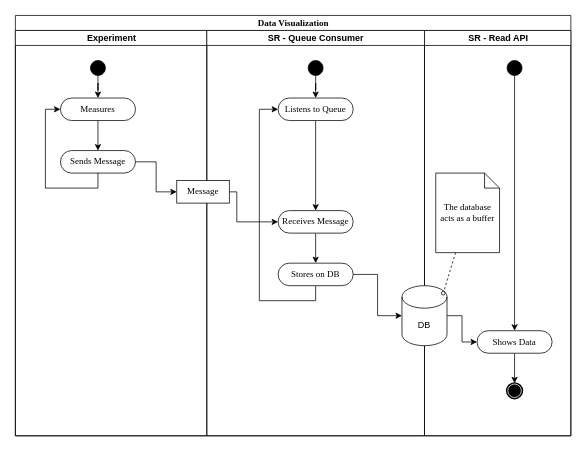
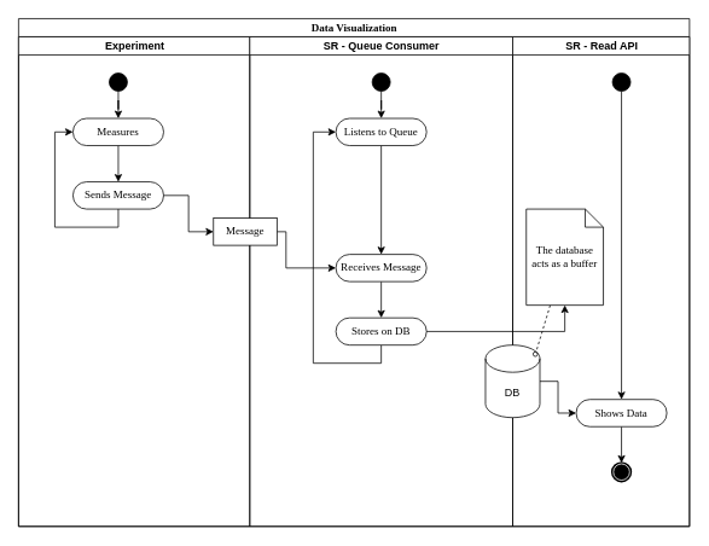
- <mxCell id="32" style="edgeStyle=orthogonalEdgeStyle;rounded=0;orthogonalLoop=1;jettySize=auto;html=1;entryX=0;entryY=0.5;entryDx=0;entryDy=0;entryPerimeter=0;" edge="1" parent="2" source="20" target="24"><mxGeometry relative="1" as="geometry" /></mxCell>
+ <mxCell id="32" style="edgeStyle=orthogonalEdgeStyle;rounded=0;orthogonalLoop=1;jettySize=auto;html=1;" edge="1" parent="2" source="20" target="30"><mxGeometry relative="1" as="geometry" /></mxCell>
